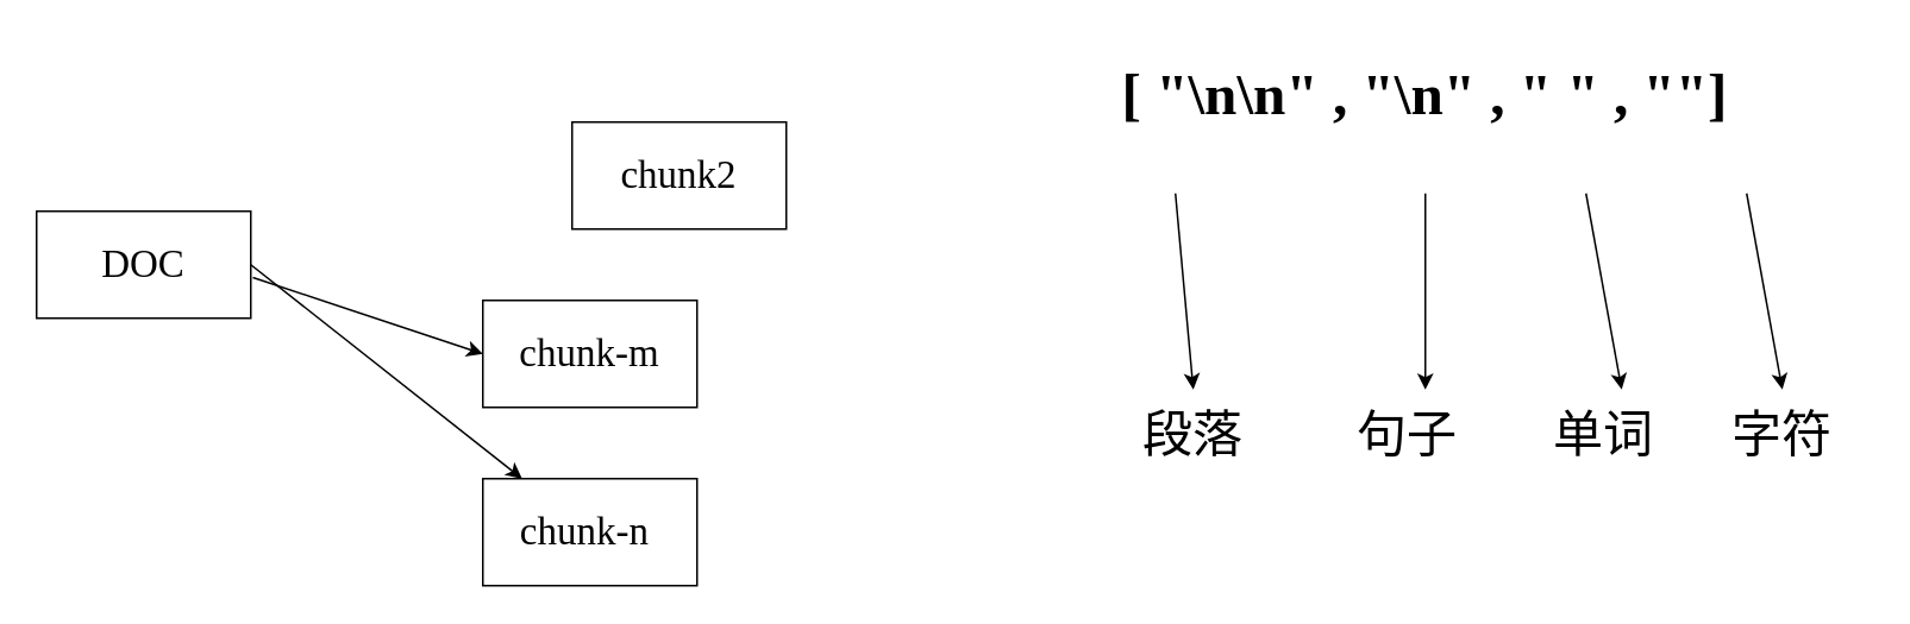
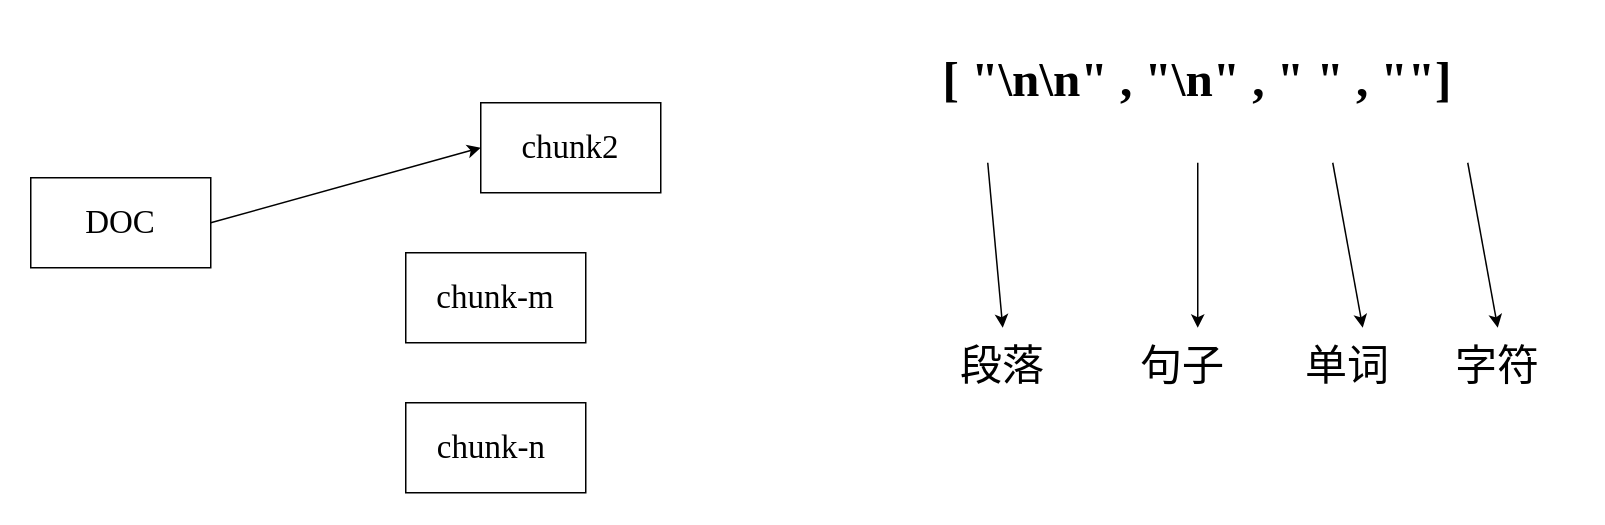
- <mxCell id="7" value="" style="endArrow=classic;html=1;fontFamily=Comic Sans MS;fontSize=22;exitX=1.01;exitY=0.62;exitDx=0;exitDy=0;exitPerimeter=0;entryX=0;entryY=0.5;entryDx=0;entryDy=0;" parent="1" source="2" target="4" edge="1"><mxGeometry width="50" height="50" relative="1" as="geometry"><mxPoint x="430" y="190" as="sourcePoint" /><mxPoint x="480" y="140" as="targetPoint" /></mxGeometry></mxCell>
- <mxCell id="6" value="" style="endArrow=classic;html=1;fontFamily=Comic Sans MS;fontSize=22;exitX=1;exitY=0.5;exitDx=0;exitDy=0;" parent="1" source="2" target="5" edge="1"><mxGeometry width="50" height="50" relative="1" as="geometry"><mxPoint x="430" y="190" as="sourcePoint" /><mxPoint x="480" y="140" as="targetPoint" /></mxGeometry></mxCell>
+ <mxCell id="6" value="" style="endArrow=classic;html=1;fontFamily=Comic Sans MS;fontSize=22;exitX=1;exitY=0.5;exitDx=0;exitDy=0;entryX=0;entryY=0.5;entryDx=0;entryDy=0;" parent="1" source="2" target="3" edge="1"><mxGeometry width="50" height="50" relative="1" as="geometry"><mxPoint x="430" y="190" as="sourcePoint" /><mxPoint x="480" y="140" as="targetPoint" /></mxGeometry></mxCell>
